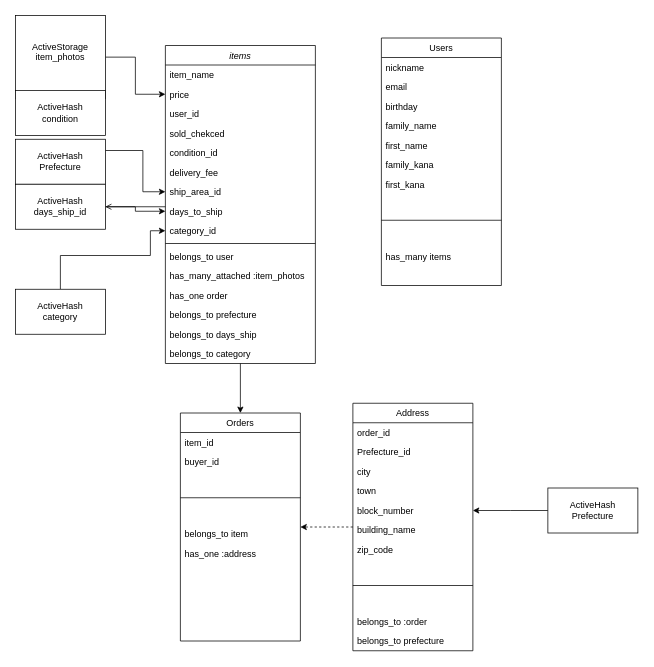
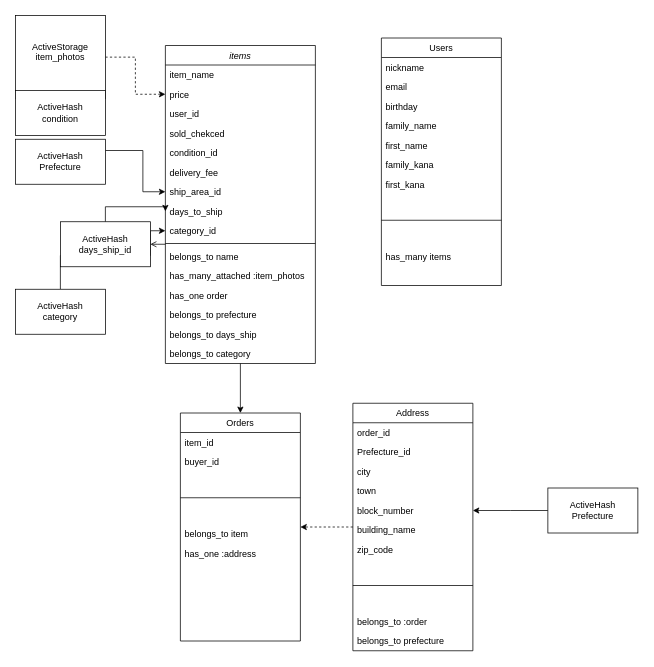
- <mxCell id="4" style="edgeStyle=orthogonalEdgeStyle;rounded=0;orthogonalLoop=1;jettySize=auto;html=1;entryX=0;entryY=0.5;entryDx=0;entryDy=0;" parent="1" source="5" target="8" edge="1"><mxGeometry relative="1" as="geometry" /></mxCell>
+ <mxCell id="4" style="edgeStyle=orthogonalEdgeStyle;rounded=0;orthogonalLoop=1;jettySize=auto;html=1;entryX=0;entryY=0.5;entryDx=0;entryDy=0;dashed=1;" parent="1" source="5" target="8" edge="1"><mxGeometry relative="1" as="geometry" /></mxCell>
- <mxCell id="58" value="ActiveHash&lt;br&gt;days_ship_id" style="whiteSpace=wrap;html=1;" vertex="1" parent="1"><mxGeometry x="20" y="245" width="120" height="60" as="geometry" /></mxCell>
+ <mxCell id="58" value="ActiveHash&lt;br&gt;days_ship_id" style="whiteSpace=wrap;html=1;" vertex="1" parent="1"><mxGeometry x="80" y="295" width="120" height="60" as="geometry" /></mxCell>
- <mxCell id="17" value="belongs_to user" style="text;align=left;verticalAlign=top;spacingLeft=4;spacingRight=4;overflow=hidden;rotatable=0;points=[[0,0.5],[1,0.5]];portConstraint=eastwest;" parent="6" vertex="1"><mxGeometry y="268" width="200" height="26" as="geometry" /></mxCell>
+ <mxCell id="17" value="belongs_to name" style="text;align=left;verticalAlign=top;spacingLeft=4;spacingRight=4;overflow=hidden;rotatable=0;points=[[0,0.5],[1,0.5]];portConstraint=eastwest;" parent="6" vertex="1"><mxGeometry y="268" width="200" height="26" as="geometry" /></mxCell>
